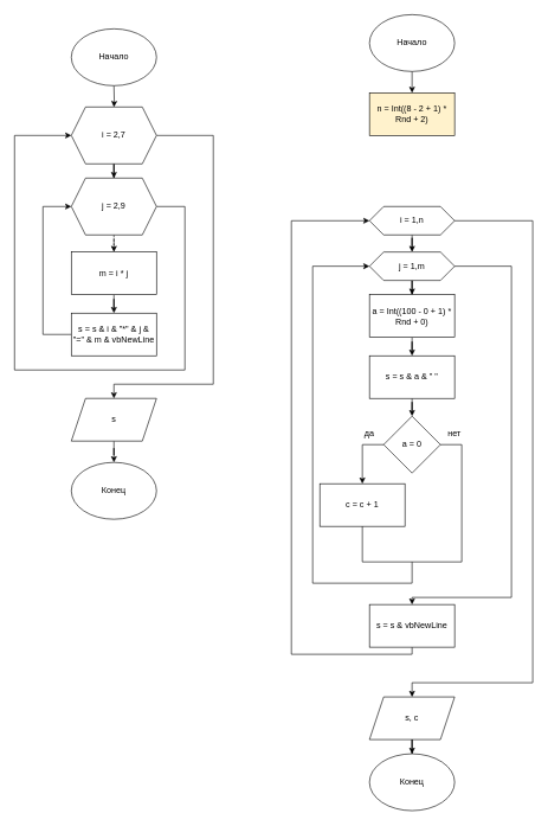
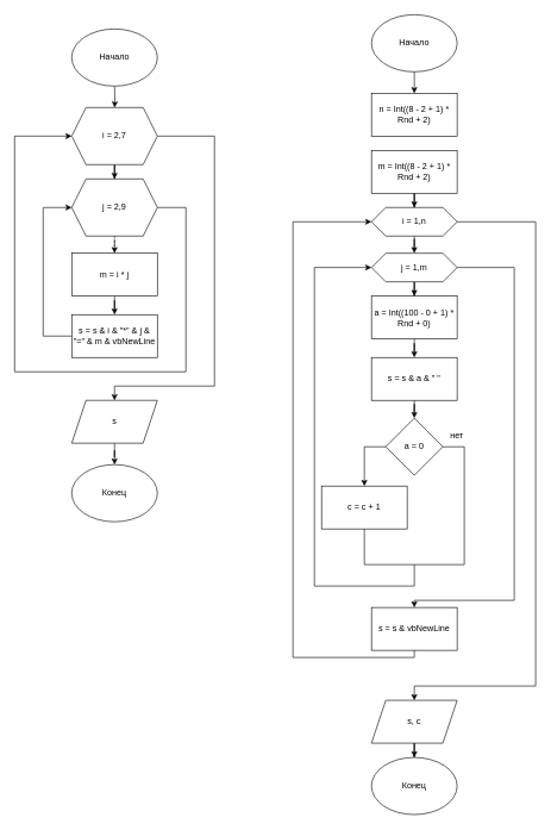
- <mxCell id="19" value="n = Int((8 - 2 + 1) * Rnd + 2)" style="rounded=0;whiteSpace=wrap;html=1;fillColor=#fff2cc;" parent="1" vertex="1"><mxGeometry x="520" y="130" width="120" height="60" as="geometry" /></mxCell>
+ <mxCell id="19" value="n = Int((8 - 2 + 1) * Rnd + 2)" style="rounded=0;whiteSpace=wrap;html=1;" parent="1" vertex="1"><mxGeometry x="520" y="130" width="120" height="60" as="geometry" /></mxCell>
+ <mxCell id="21" value="m = Int((8 - 2 + 1) * Rnd + 2)" style="rounded=0;whiteSpace=wrap;html=1;" parent="1" vertex="1"><mxGeometry x="520" y="210" width="120" height="60" as="geometry" /></mxCell>
+ <mxCell id="20" style="edgeStyle=orthogonalEdgeStyle;rounded=0;orthogonalLoop=1;jettySize=auto;html=1;" edge="1" parent="1" source="21" target="24"><mxGeometry relative="1" as="geometry" /></mxCell>
- <mxCell id="38" value="да" style="text;html=1;strokeColor=none;fillColor=none;align=center;verticalAlign=middle;whiteSpace=wrap;rounded=0;" vertex="1" parent="1"><mxGeometry x="500" y="600" width="40" height="20" as="geometry" /></mxCell>
